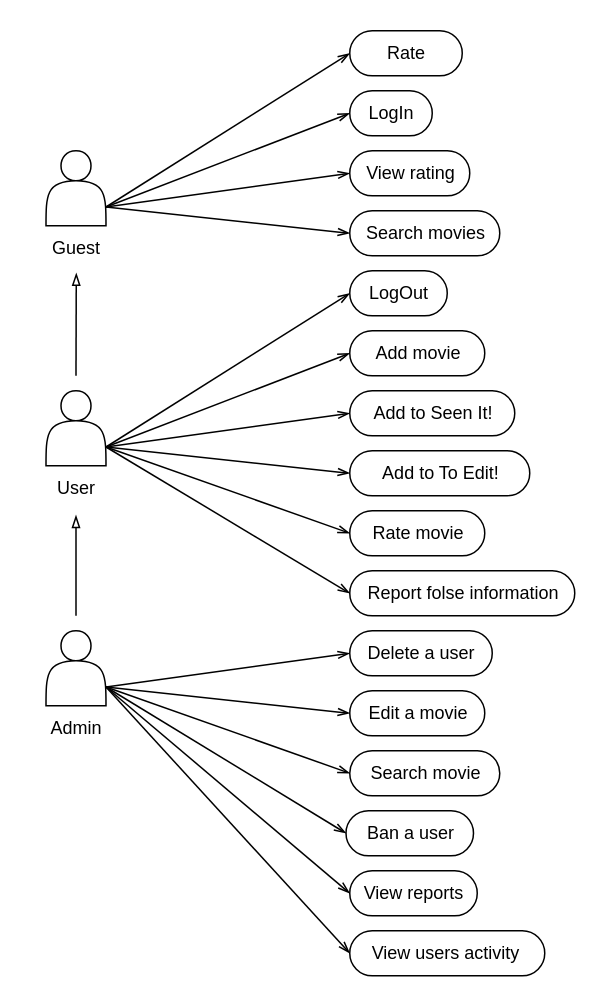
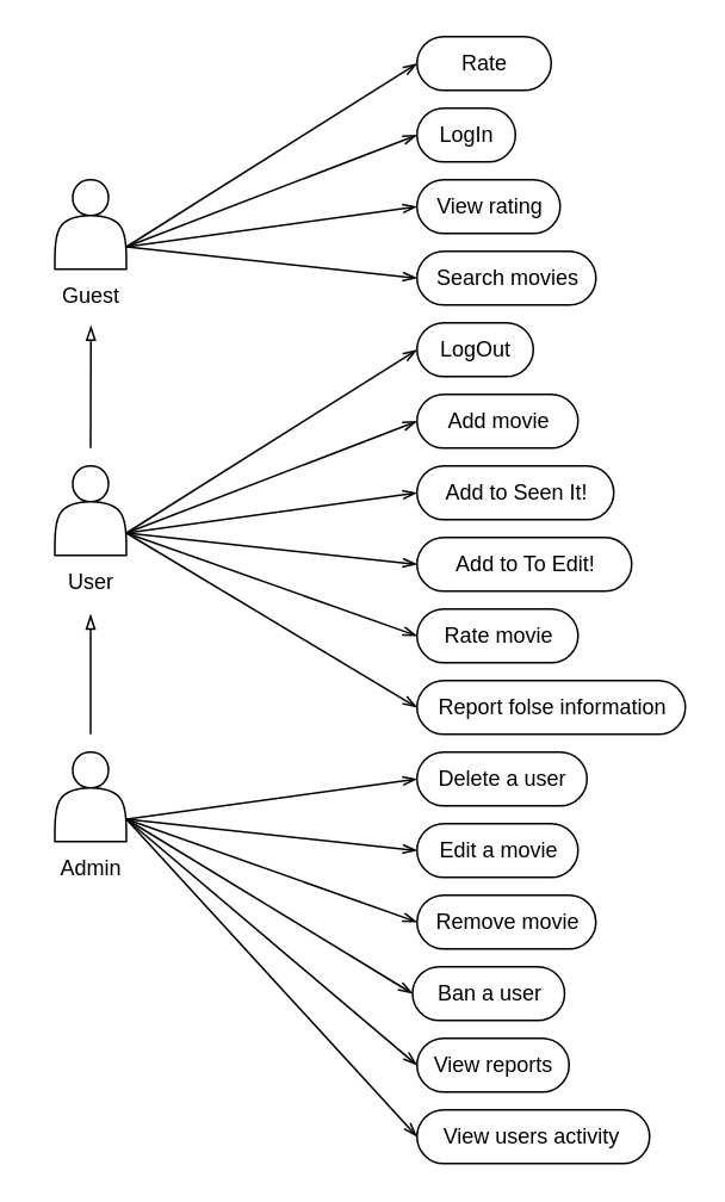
- <mxCell id="33" value="Search movie" style="html=1;dashed=0;whitespace=wrap;shape=mxgraph.dfd.start;strokeWidth=1;" parent="1" vertex="1"><mxGeometry x="232.5" y="500" width="100" height="30" as="geometry" /></mxCell>
+ <mxCell id="33" value="Remove movie" style="html=1;dashed=0;whitespace=wrap;shape=mxgraph.dfd.start;strokeWidth=1;" parent="1" vertex="1"><mxGeometry x="232.5" y="500" width="100" height="30" as="geometry" /></mxCell>
